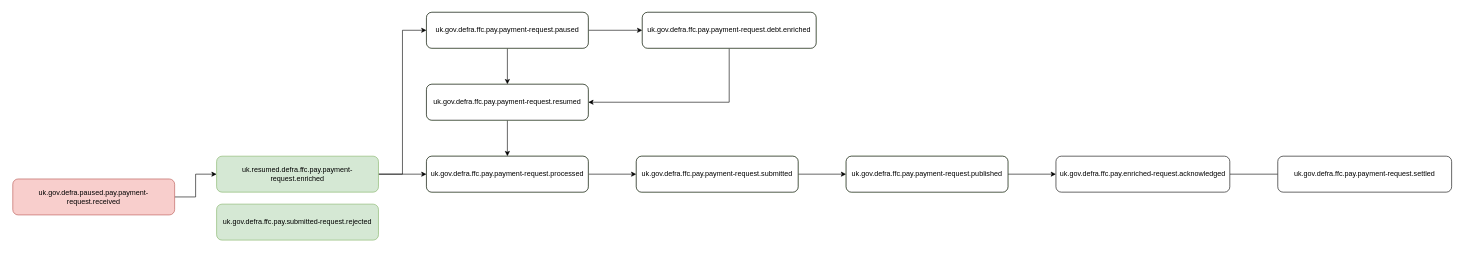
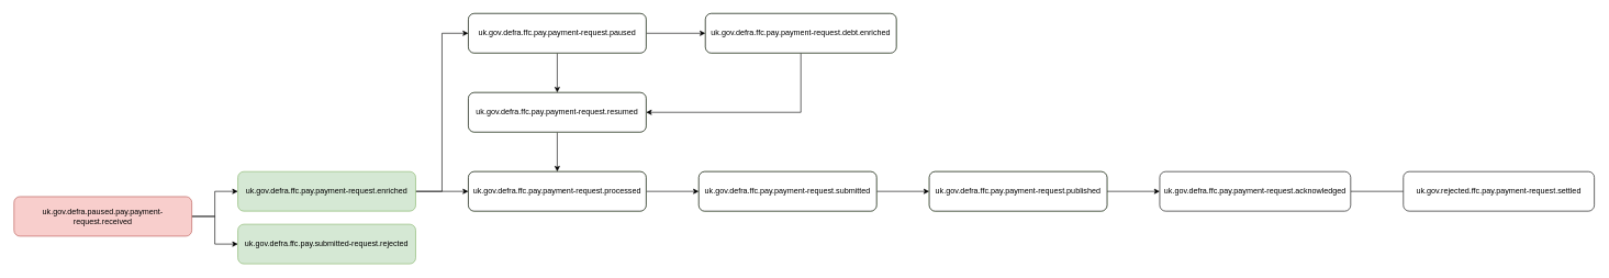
- <mxCell id="4" value="uk.resumed.defra.ffc.pay.payment-request.enriched" style="rounded=1;whiteSpace=wrap;html=1;fillColor=#d5e8d4;strokeColor=#82b366;" vertex="1" parent="1"><mxGeometry x="360" y="260" width="270" height="60" as="geometry" /></mxCell>
+ <mxCell id="4" value="uk.gov.defra.ffc.pay.payment-request.enriched" style="rounded=1;whiteSpace=wrap;html=1;fillColor=#d5e8d4;strokeColor=#82b366;" vertex="1" parent="1"><mxGeometry x="360" y="260" width="270" height="60" as="geometry" /></mxCell>
- <mxCell id="21" value="uk.gov.defra.ffc.pay.enriched-request.acknowledged" style="rounded=1;whiteSpace=wrap;html=1;" vertex="1" parent="1"><mxGeometry x="1760" y="260" width="290" height="60" as="geometry" /></mxCell>
+ <mxCell id="21" value="uk.gov.defra.ffc.pay.payment-request.acknowledged" style="rounded=1;whiteSpace=wrap;html=1;" vertex="1" parent="1"><mxGeometry x="1760" y="260" width="290" height="60" as="geometry" /></mxCell>
- <mxCell id="22" value="uk.gov.defra.ffc.pay.payment-request.settled" style="rounded=1;whiteSpace=wrap;html=1;" vertex="1" parent="1"><mxGeometry x="2130" y="260" width="290" height="60" as="geometry" /></mxCell>
+ <mxCell id="22" value="uk.gov.rejected.ffc.pay.payment-request.settled" style="rounded=1;whiteSpace=wrap;html=1;" vertex="1" parent="1"><mxGeometry x="2130" y="260" width="290" height="60" as="geometry" /></mxCell>
+ <mxCell id="7" style="edgeStyle=orthogonalEdgeStyle;rounded=0;orthogonalLoop=1;jettySize=auto;html=1;entryX=0;entryY=0.5;entryDx=0;entryDy=0;" edge="1" parent="1" source="8" target="5"><mxGeometry relative="1" as="geometry" /></mxCell>
